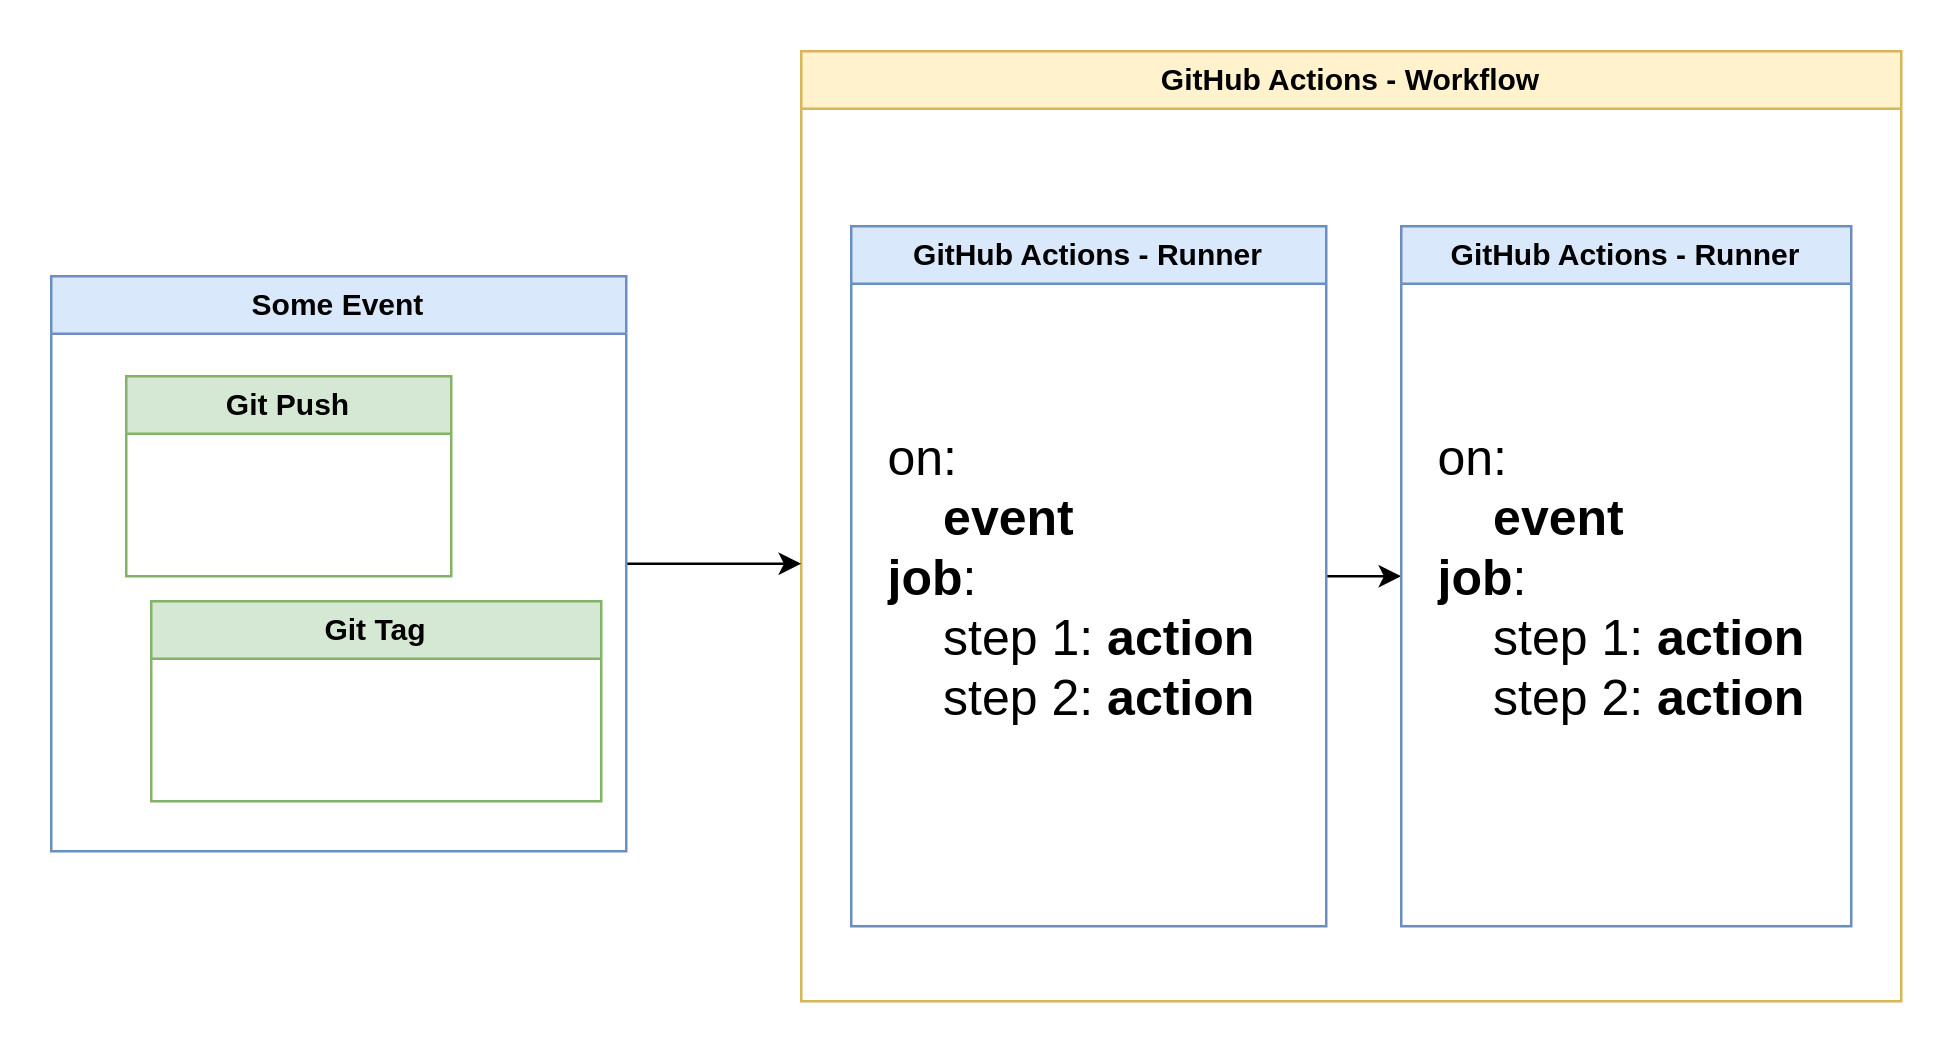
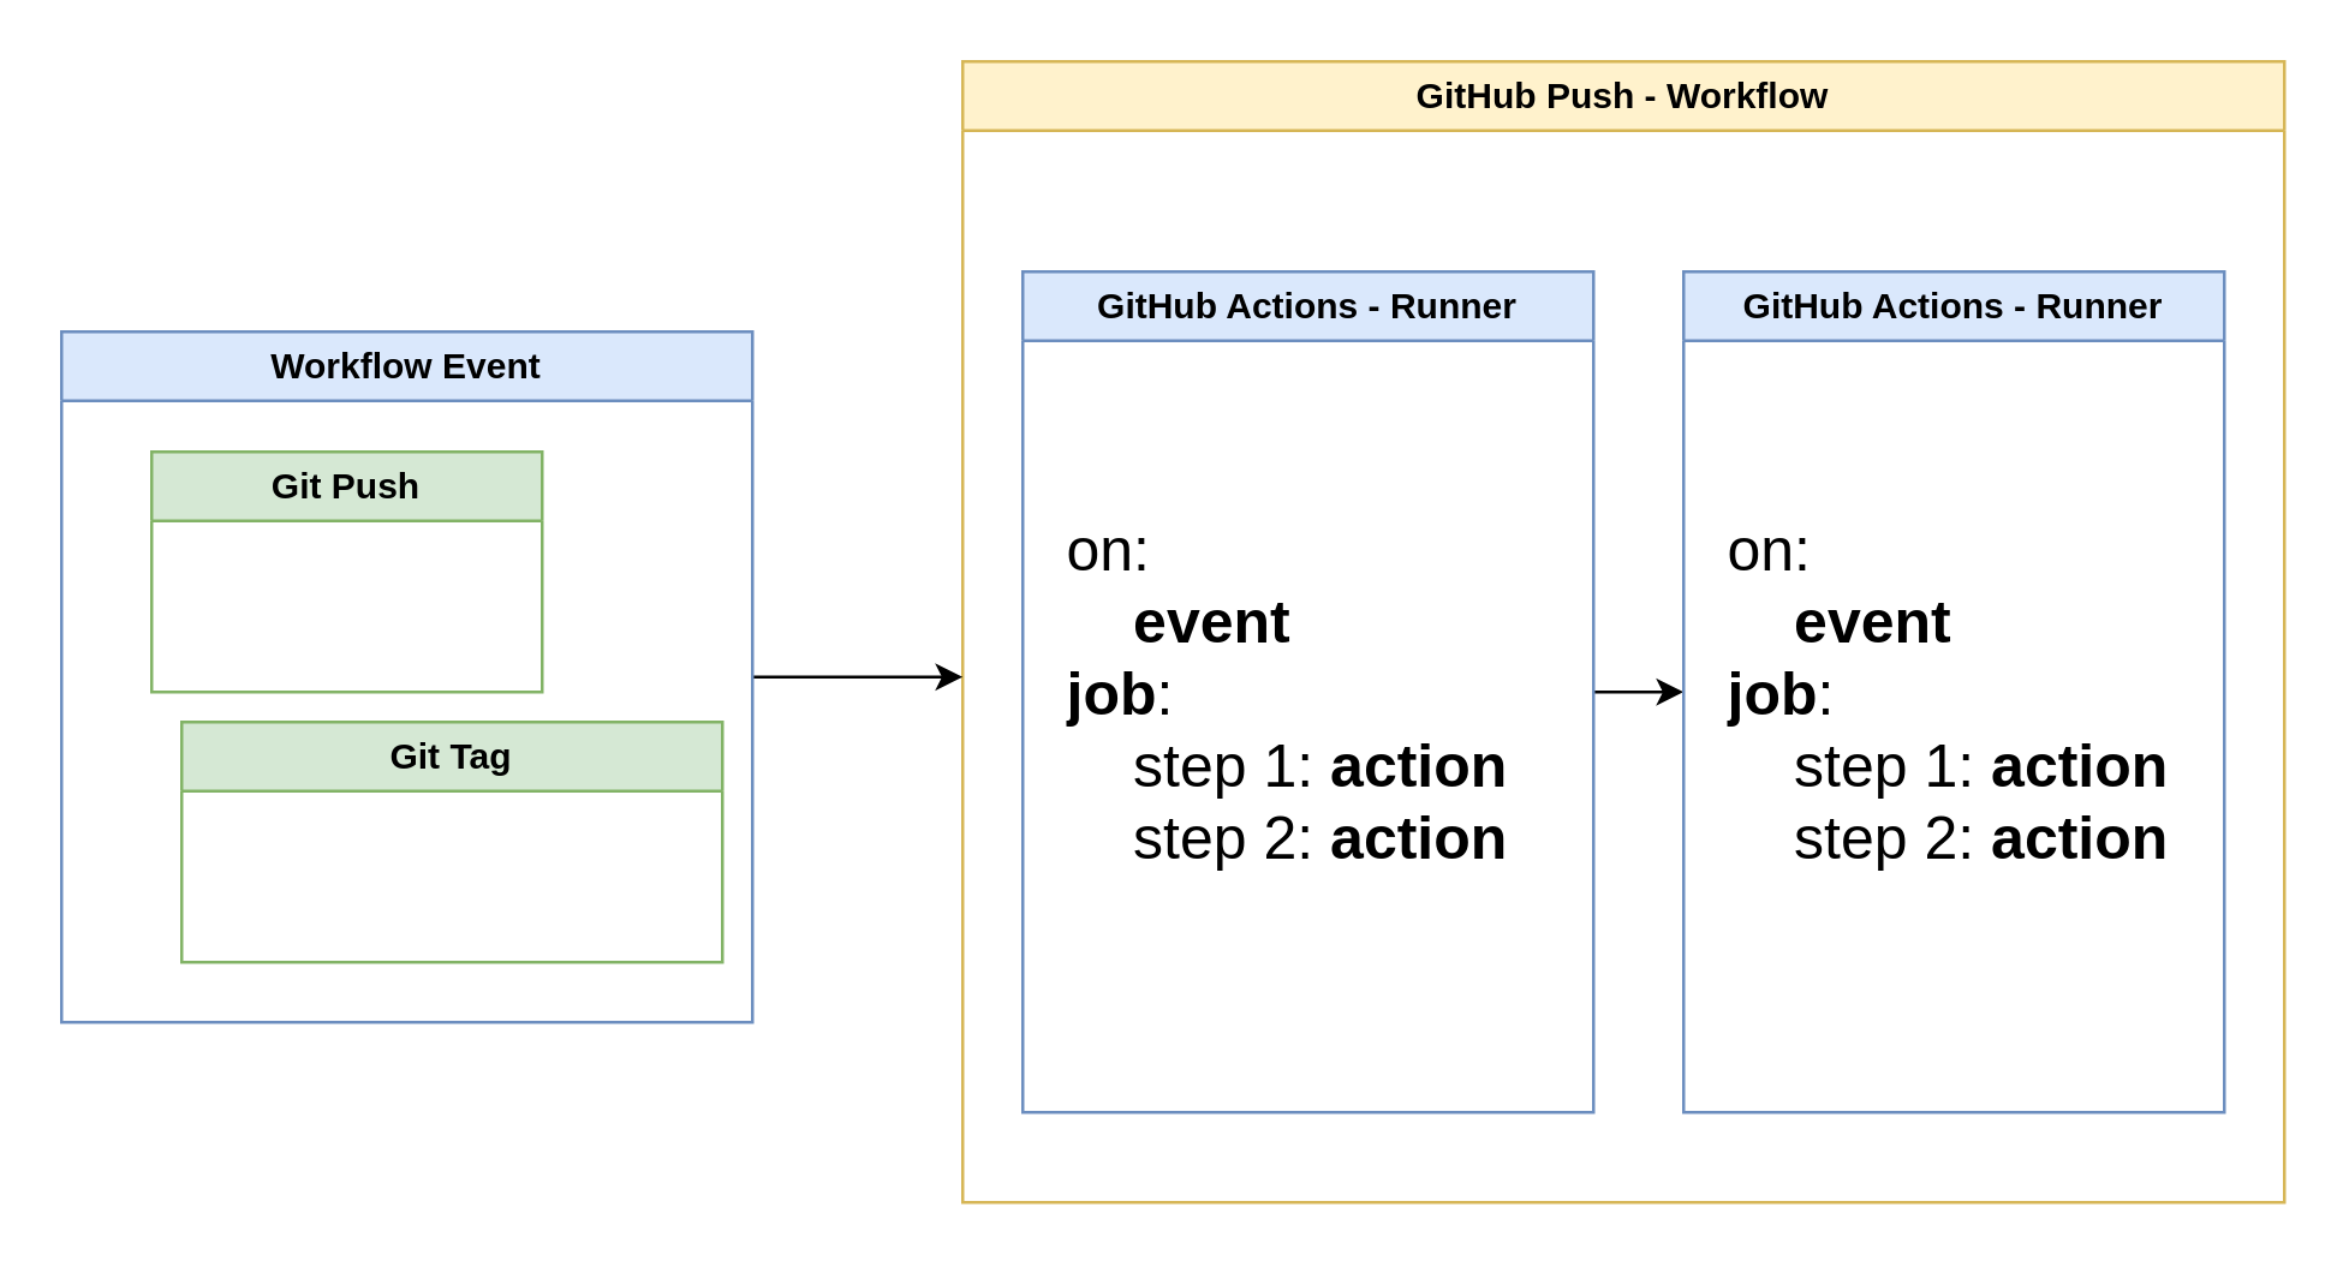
- <mxCell id="2" value="GitHub Actions - Workflow" style="swimlane;whiteSpace=wrap;html=1;fillColor=#fff2cc;strokeColor=#d6b656;" vertex="1" parent="1"><mxGeometry x="320" y="20" width="440" height="380" as="geometry" /></mxCell>
+ <mxCell id="2" value="GitHub Push - Workflow" style="swimlane;whiteSpace=wrap;html=1;fillColor=#fff2cc;strokeColor=#d6b656;" vertex="1" parent="1"><mxGeometry x="320" y="20" width="440" height="380" as="geometry" /></mxCell>
- <mxCell id="9" value="Some Event" style="swimlane;whiteSpace=wrap;html=1;fillColor=#dae8fc;strokeColor=#6c8ebf;" vertex="1" parent="1"><mxGeometry x="20" y="110" width="230" height="230" as="geometry" /></mxCell>
+ <mxCell id="9" value="Workflow Event" style="swimlane;whiteSpace=wrap;html=1;fillColor=#dae8fc;strokeColor=#6c8ebf;" vertex="1" parent="1"><mxGeometry x="20" y="110" width="230" height="230" as="geometry" /></mxCell>
